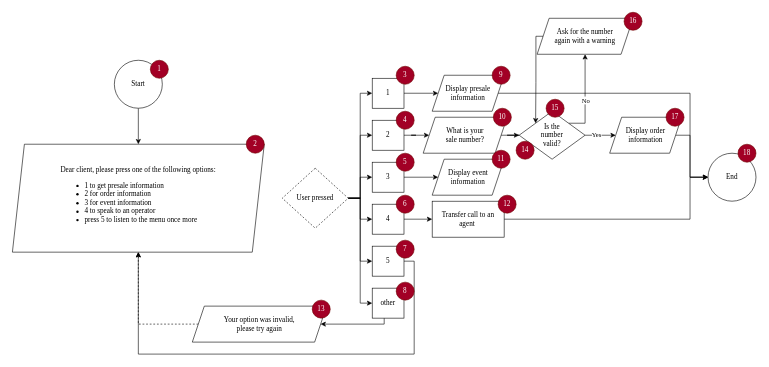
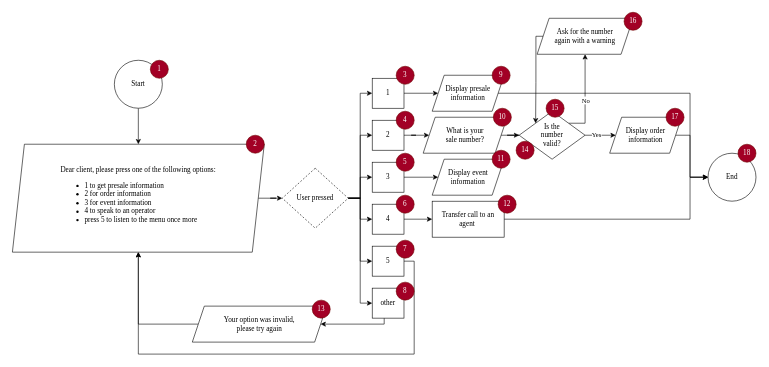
+ <mxCell id="4" style="edgeStyle=orthogonalEdgeStyle;rounded=0;orthogonalLoop=1;jettySize=auto;html=1;entryX=0;entryY=0.5;entryDx=0;entryDy=0;fontFamily=OpenDyslexic;" edge="1" parent="1" source="5" target="26"><mxGeometry relative="1" as="geometry" /></mxCell>
- <mxCell id="6" style="edgeStyle=orthogonalEdgeStyle;rounded=0;orthogonalLoop=1;jettySize=auto;html=1;entryX=0.5;entryY=1;entryDx=0;entryDy=0;fontFamily=OpenDyslexic;dashed=1;" edge="1" parent="1" source="7" target="5"><mxGeometry relative="1" as="geometry"><Array as="points"><mxPoint x="230" y="540" /></Array></mxGeometry></mxCell>
+ <mxCell id="6" style="edgeStyle=orthogonalEdgeStyle;rounded=0;orthogonalLoop=1;jettySize=auto;html=1;entryX=0.5;entryY=1;entryDx=0;entryDy=0;fontFamily=OpenDyslexic;" edge="1" parent="1" source="7" target="5"><mxGeometry relative="1" as="geometry"><Array as="points"><mxPoint x="230" y="540" /></Array></mxGeometry></mxCell>
